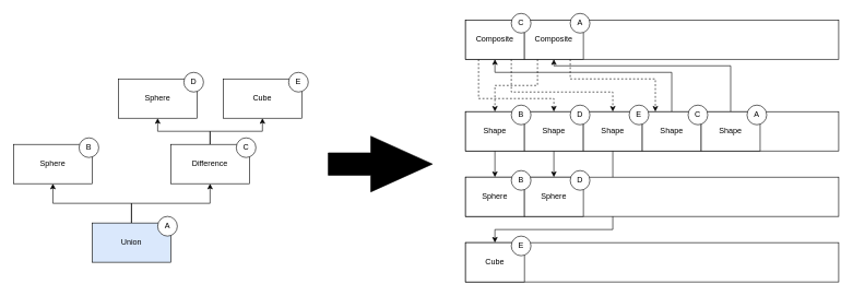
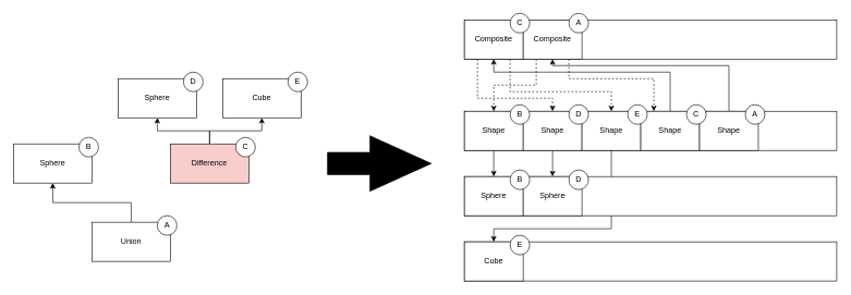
- <mxCell id="17" value="Difference" style="rounded=0;whiteSpace=wrap;html=1;" vertex="1" parent="1"><mxGeometry x="260" y="220" width="120" height="60" as="geometry" /></mxCell>
+ <mxCell id="17" value="Difference" style="rounded=0;whiteSpace=wrap;html=1;fillColor=#f8cecc;" vertex="1" parent="1"><mxGeometry x="260" y="220" width="120" height="60" as="geometry" /></mxCell>
- <mxCell id="11" style="edgeStyle=orthogonalEdgeStyle;rounded=0;orthogonalLoop=1;jettySize=auto;html=1;entryX=0.5;entryY=1;entryDx=0;entryDy=0;" edge="1" parent="1" source="13" target="17"><mxGeometry relative="1" as="geometry" /></mxCell>
- <mxCell id="13" value="Union" style="rounded=0;whiteSpace=wrap;html=1;fillColor=#dae8fc;" vertex="1" parent="1"><mxGeometry x="140" y="340" width="120" height="60" as="geometry" /></mxCell>
+ <mxCell id="13" value="Union" style="rounded=0;whiteSpace=wrap;html=1;" vertex="1" parent="1"><mxGeometry x="140" y="340" width="120" height="60" as="geometry" /></mxCell>
